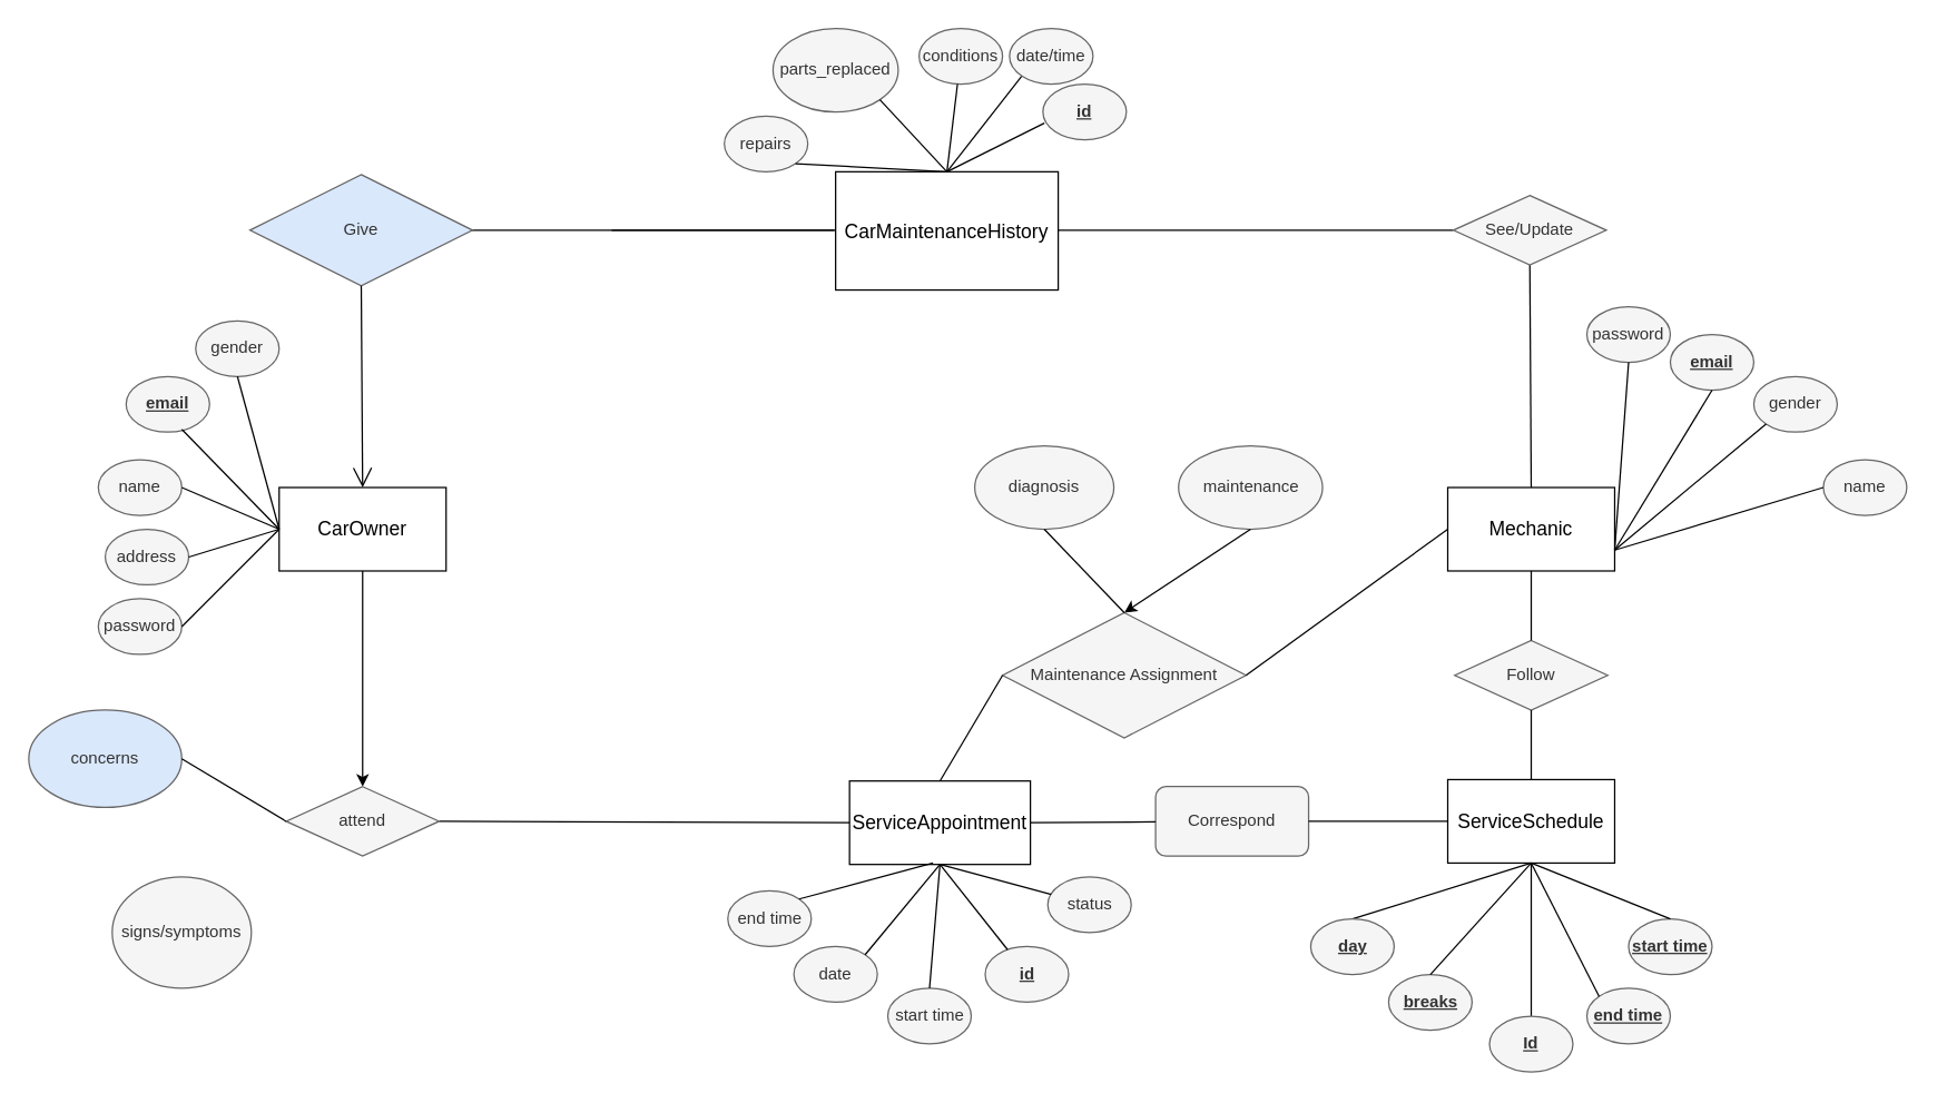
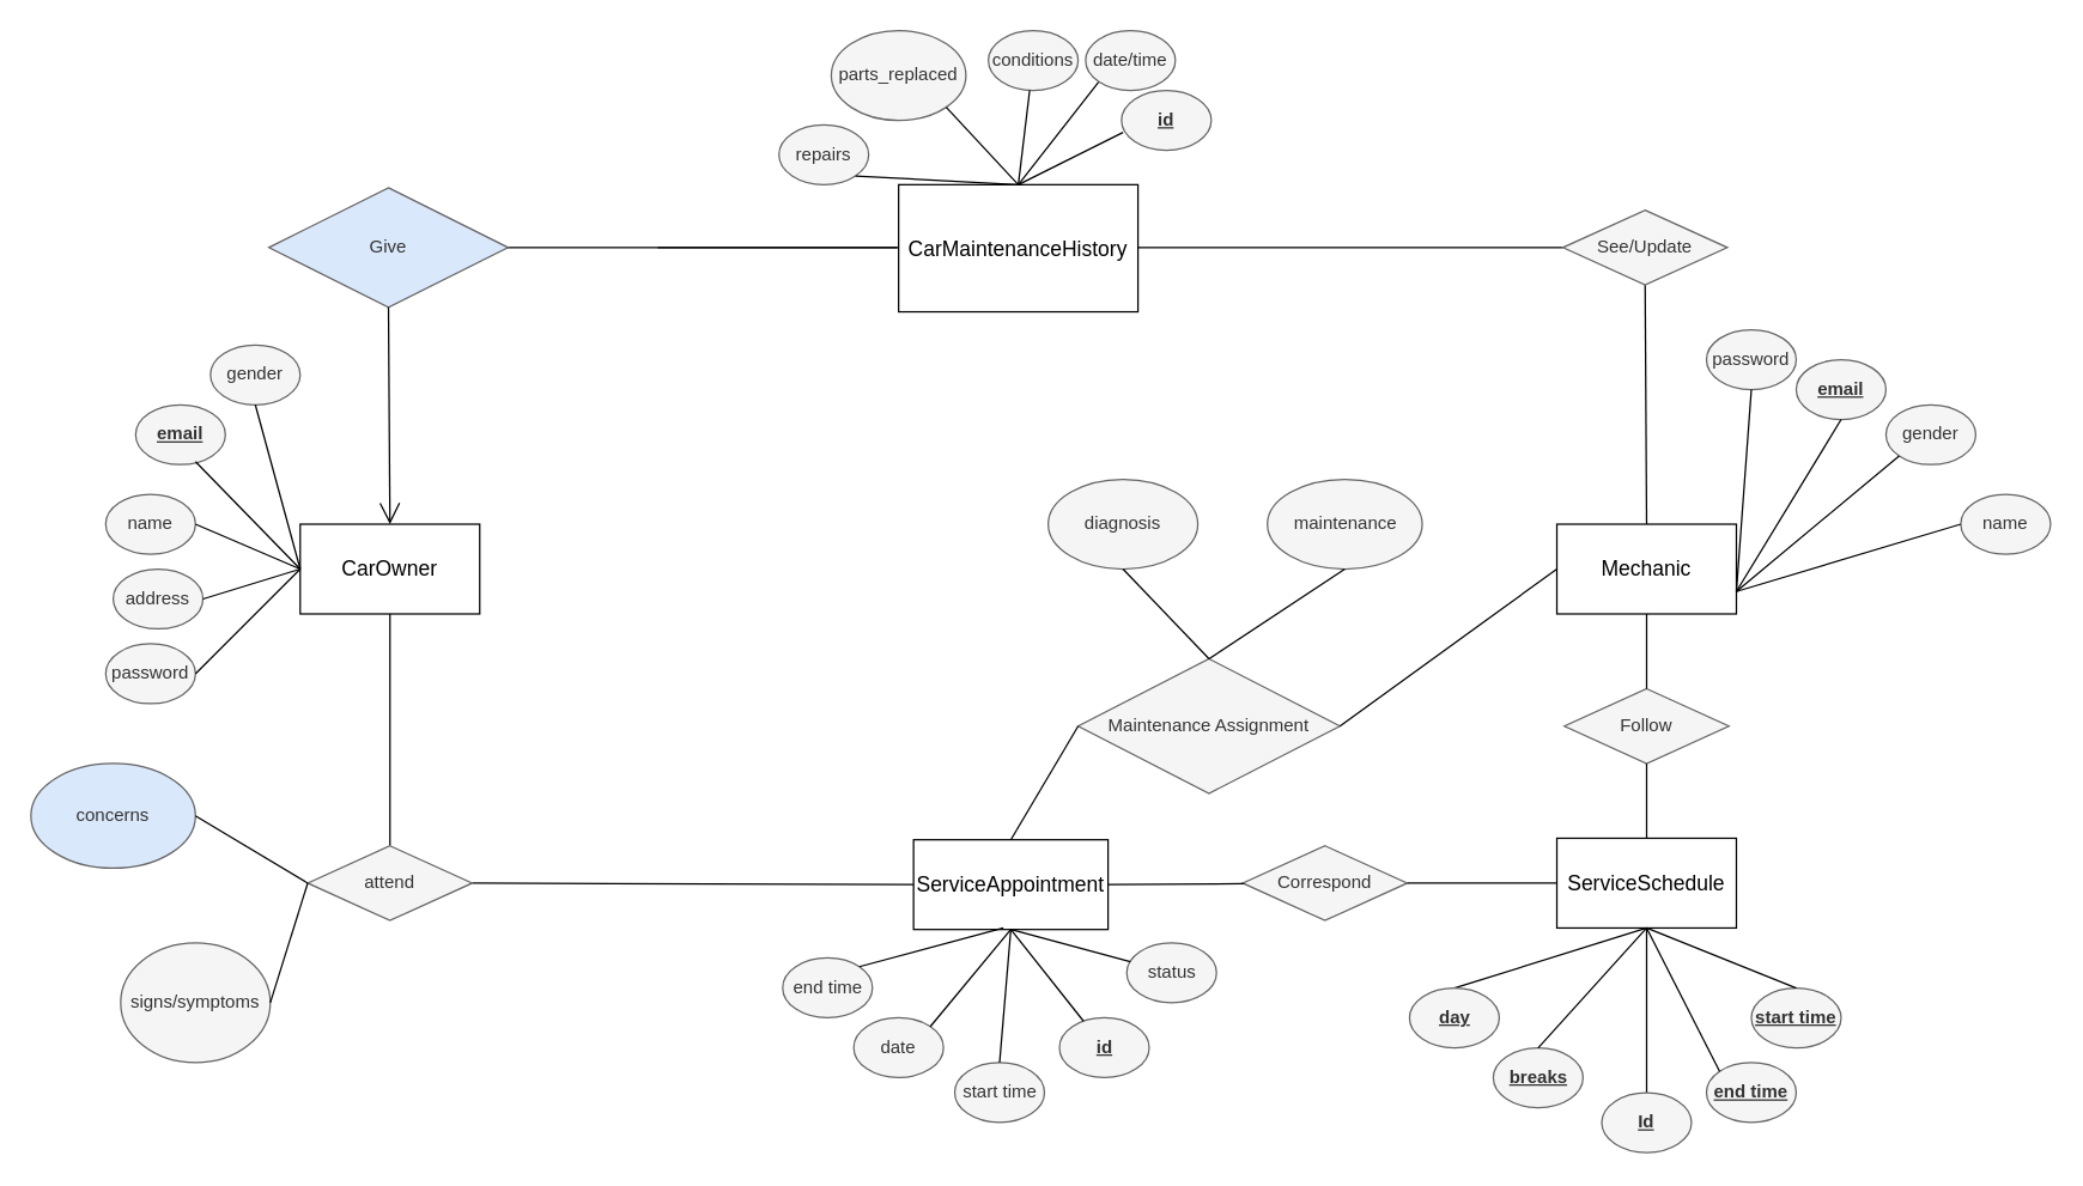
- <mxCell id="64" value="" style="endArrow=classic;html=1;entryX=0.5;entryY=0;entryDx=0;entryDy=0;exitX=0.5;exitY=1;exitDx=0;exitDy=0;" edge="1" parent="1" source="62" target="43"><mxGeometry width="50" height="50" relative="1" as="geometry"><mxPoint x="1082.5" y="300.17" as="sourcePoint" /><mxPoint x="670" y="340.003" as="targetPoint" /></mxGeometry></mxCell>
+ <mxCell id="64" value="" style="endArrow=none;html=1;entryX=0.5;entryY=0;entryDx=0;entryDy=0;exitX=0.5;exitY=1;exitDx=0;exitDy=0;" edge="1" parent="1" source="62" target="43"><mxGeometry width="50" height="50" relative="1" as="geometry"><mxPoint x="1082.5" y="300.17" as="sourcePoint" /><mxPoint x="670" y="340.003" as="targetPoint" /></mxGeometry></mxCell>
- <mxCell id="7" value="" style="endArrow=classic;html=1;entryX=0.5;entryY=0;entryDx=0;entryDy=0;exitX=0.5;exitY=1;exitDx=0;exitDy=0;" edge="1" parent="1" source="9" target="45"><mxGeometry width="50" height="50" relative="1" as="geometry"><mxPoint x="255" y="410.003" as="sourcePoint" /><mxPoint x="255" y="495.003" as="targetPoint" /></mxGeometry></mxCell>
+ <mxCell id="7" value="" style="endArrow=none;html=1;entryX=0.5;entryY=0;entryDx=0;entryDy=0;exitX=0.5;exitY=1;exitDx=0;exitDy=0;" edge="1" parent="1" source="9" target="45"><mxGeometry width="50" height="50" relative="1" as="geometry"><mxPoint x="255" y="410.003" as="sourcePoint" /><mxPoint x="255" y="495.003" as="targetPoint" /></mxGeometry></mxCell>
- <mxCell id="48" value="Correspond" style="whiteSpace=wrap;html=1;fillColor=#f5f5f5;strokeColor=#666666;fontColor=#333333;rounded=1;" vertex="1" parent="1"><mxGeometry x="830" y="565.003" width="110" height="50" as="geometry" /></mxCell>
+ <mxCell id="48" value="Correspond" style="rhombus;whiteSpace=wrap;html=1;fillColor=#f5f5f5;strokeColor=#666666;fontColor=#333333;" vertex="1" parent="1"><mxGeometry x="830" y="565.003" width="110" height="50" as="geometry" /></mxCell>
+ <mxCell id="60" value="" style="endArrow=none;html=1;entryX=0;entryY=0.5;entryDx=0;entryDy=0;exitX=1;exitY=0.5;exitDx=0;exitDy=0;" edge="1" parent="1" source="58" target="45"><mxGeometry width="50" height="50" relative="1" as="geometry"><mxPoint x="140" y="550.003" as="sourcePoint" /><mxPoint x="180" y="590.003" as="targetPoint" /></mxGeometry></mxCell>
